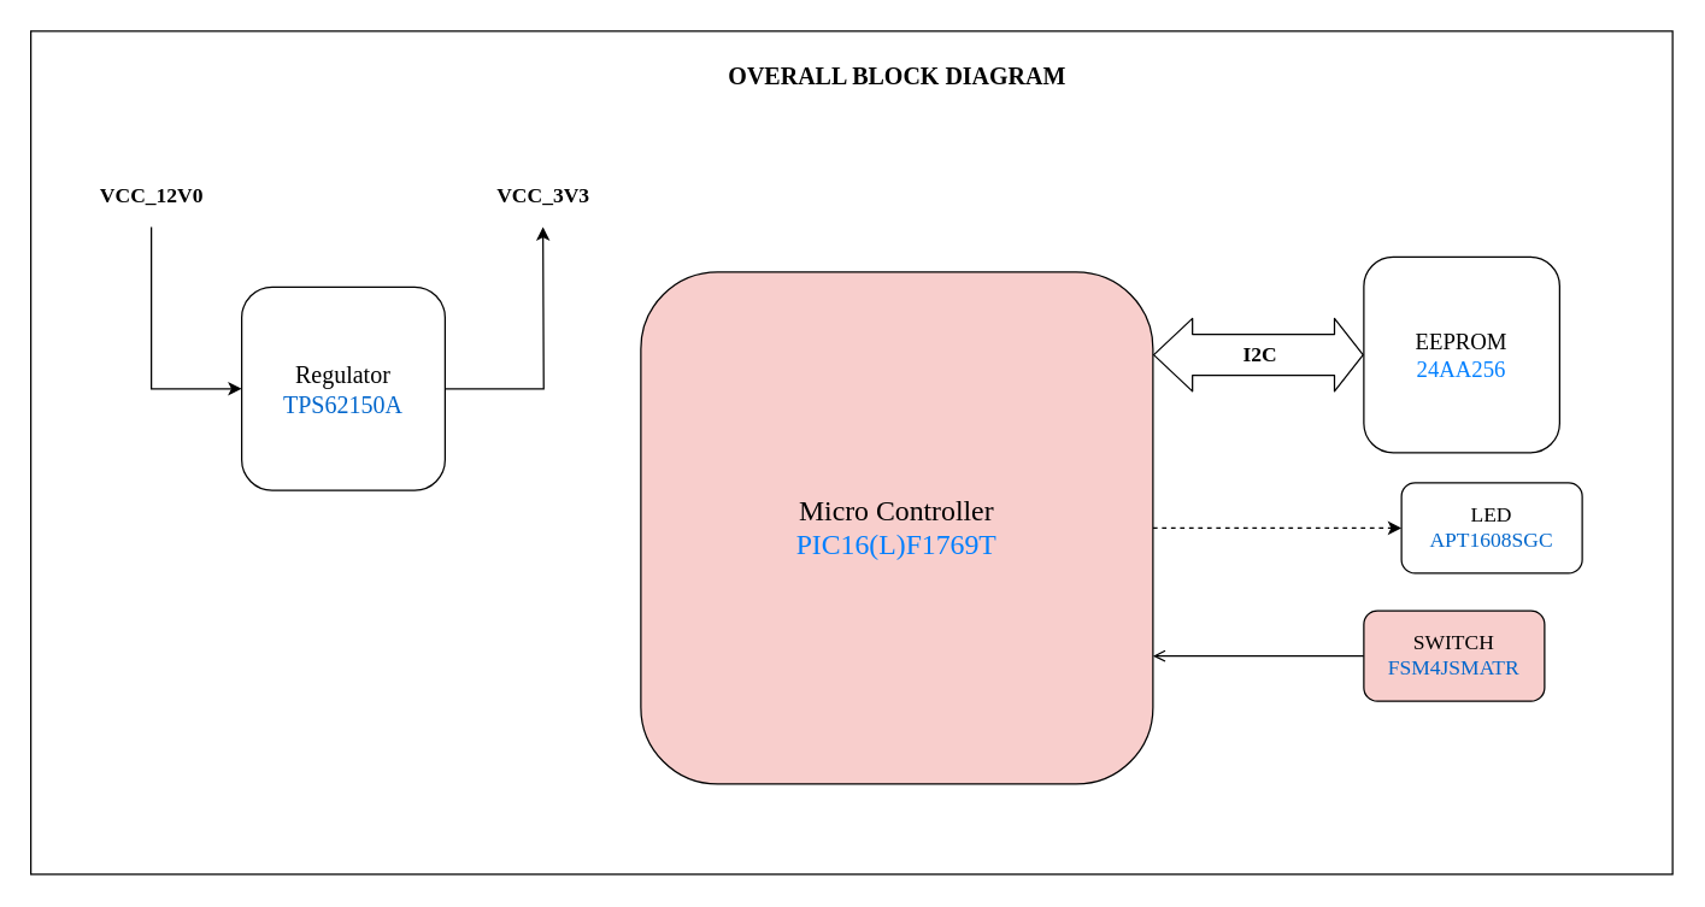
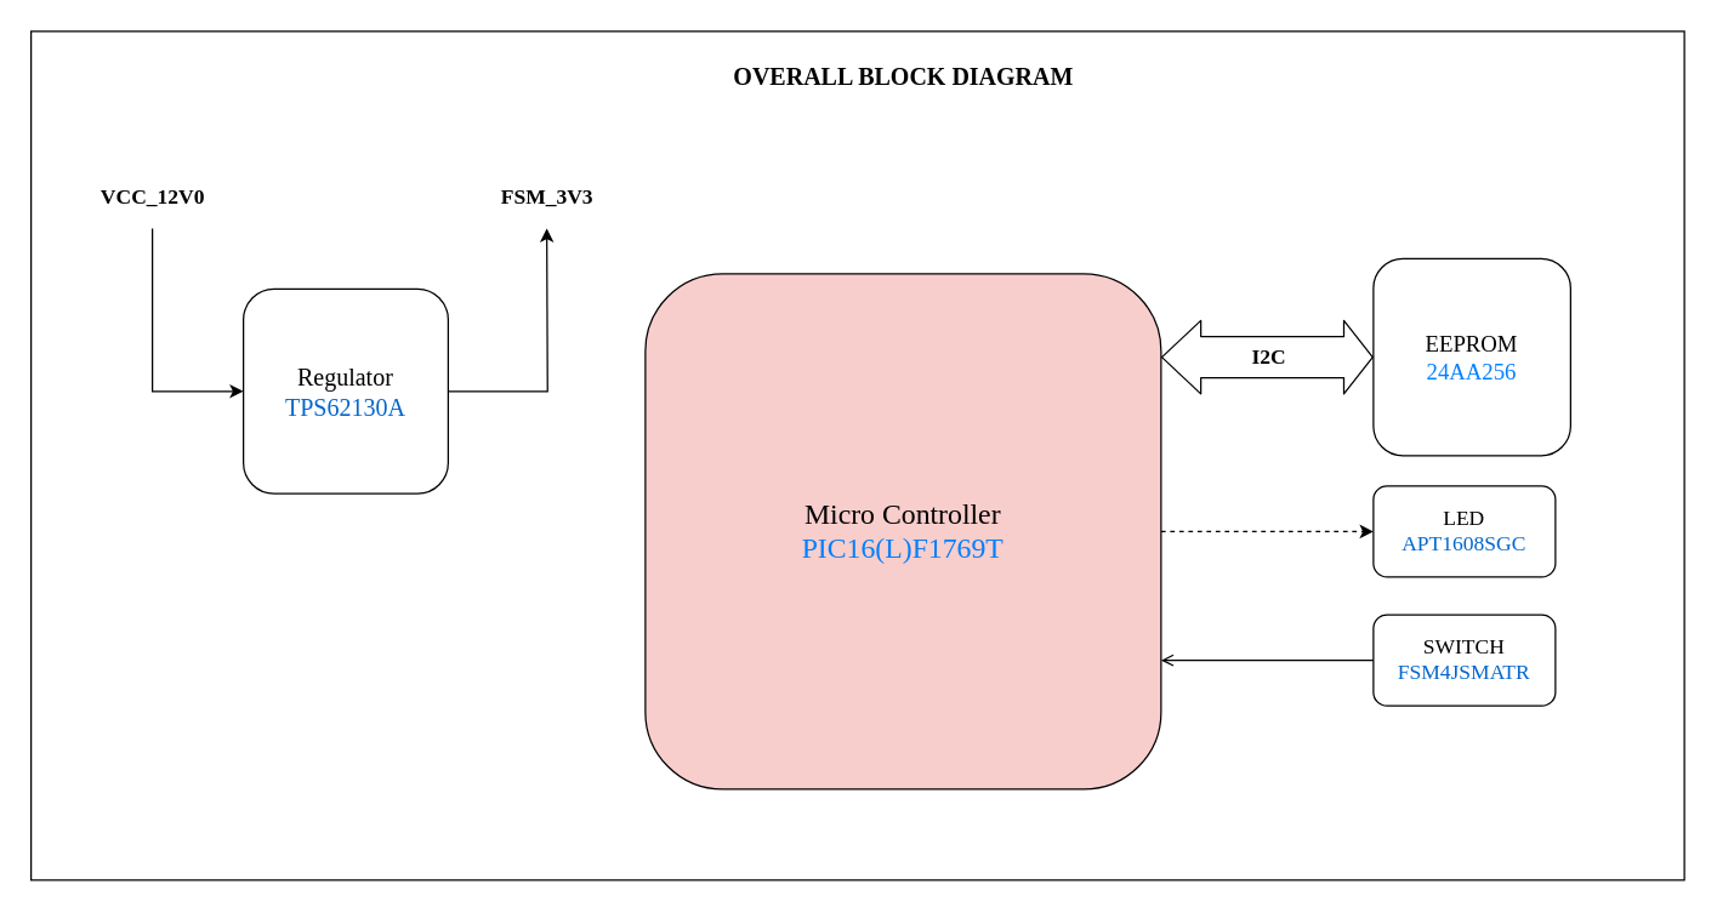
- <mxCell id="15" value="&lt;font face=&quot;Times New Roman&quot; size=&quot;1&quot;&gt;&lt;b style=&quot;font-size: 14px&quot;&gt;VCC_3V3&lt;/b&gt;&lt;/font&gt;" style="text;html=1;align=center;verticalAlign=middle;resizable=0;points=[];autosize=1;" parent="1" vertex="1"><mxGeometry x="320" y="120" width="80" height="20" as="geometry" /></mxCell>
+ <mxCell id="15" value="&lt;font face=&quot;Times New Roman&quot; size=&quot;1&quot;&gt;&lt;b style=&quot;font-size: 14px&quot;&gt;FSM_3V3&lt;/b&gt;&lt;/font&gt;" style="text;html=1;align=center;verticalAlign=middle;resizable=0;points=[];autosize=1;" parent="1" vertex="1"><mxGeometry x="320" y="120" width="80" height="20" as="geometry" /></mxCell>
- <mxCell id="13" value="&lt;font face=&quot;Times New Roman&quot; style=&quot;font-size: 16px&quot;&gt;Regulator&lt;br&gt;&lt;font color=&quot;#0066cc&quot; style=&quot;font-size: 16px&quot;&gt;TPS62150A&lt;/font&gt;&lt;/font&gt;" style="whiteSpace=wrap;html=1;aspect=fixed;rounded=1;" parent="1" vertex="1"><mxGeometry x="160" y="190" width="135" height="135" as="geometry" /></mxCell>
+ <mxCell id="13" value="&lt;font face=&quot;Times New Roman&quot; style=&quot;font-size: 16px&quot;&gt;Regulator&lt;br&gt;&lt;font color=&quot;#0066cc&quot; style=&quot;font-size: 16px&quot;&gt;TPS62130A&lt;/font&gt;&lt;/font&gt;" style="whiteSpace=wrap;html=1;aspect=fixed;rounded=1;" parent="1" vertex="1"><mxGeometry x="160" y="190" width="135" height="135" as="geometry" /></mxCell>
- <mxCell id="9" value="&lt;font face=&quot;Times New Roman&quot; style=&quot;font-size: 14px&quot;&gt;LED&lt;br&gt;&lt;font color=&quot;#0066cc&quot; style=&quot;font-size: 14px&quot;&gt;APT1608SGC&lt;/font&gt;&lt;/font&gt;" style="rounded=1;whiteSpace=wrap;html=1;" parent="1" vertex="1"><mxGeometry x="930" y="320" width="120" height="60" as="geometry" /></mxCell>
+ <mxCell id="9" value="&lt;font face=&quot;Times New Roman&quot; style=&quot;font-size: 14px&quot;&gt;LED&lt;br&gt;&lt;font color=&quot;#0066cc&quot; style=&quot;font-size: 14px&quot;&gt;APT1608SGC&lt;/font&gt;&lt;/font&gt;" style="rounded=1;whiteSpace=wrap;html=1;" parent="1" vertex="1"><mxGeometry x="905" y="320" width="120" height="60" as="geometry" /></mxCell>
- <mxCell id="10" value="&lt;font face=&quot;Times New Roman&quot;&gt;&lt;span style=&quot;font-size: 14px&quot;&gt;SWITCH&lt;br&gt;&lt;font color=&quot;#0066cc&quot;&gt;FSM4JSMATR&lt;/font&gt;&lt;br&gt;&lt;/span&gt;&lt;/font&gt;" style="rounded=1;whiteSpace=wrap;html=1;fillColor=#f8cecc;" parent="1" vertex="1"><mxGeometry x="905" y="405" width="120" height="60" as="geometry" /></mxCell>
+ <mxCell id="10" value="&lt;font face=&quot;Times New Roman&quot;&gt;&lt;span style=&quot;font-size: 14px&quot;&gt;SWITCH&lt;br&gt;&lt;font color=&quot;#0066cc&quot;&gt;FSM4JSMATR&lt;/font&gt;&lt;br&gt;&lt;/span&gt;&lt;/font&gt;" style="rounded=1;whiteSpace=wrap;html=1;" parent="1" vertex="1"><mxGeometry x="905" y="405" width="120" height="60" as="geometry" /></mxCell>
